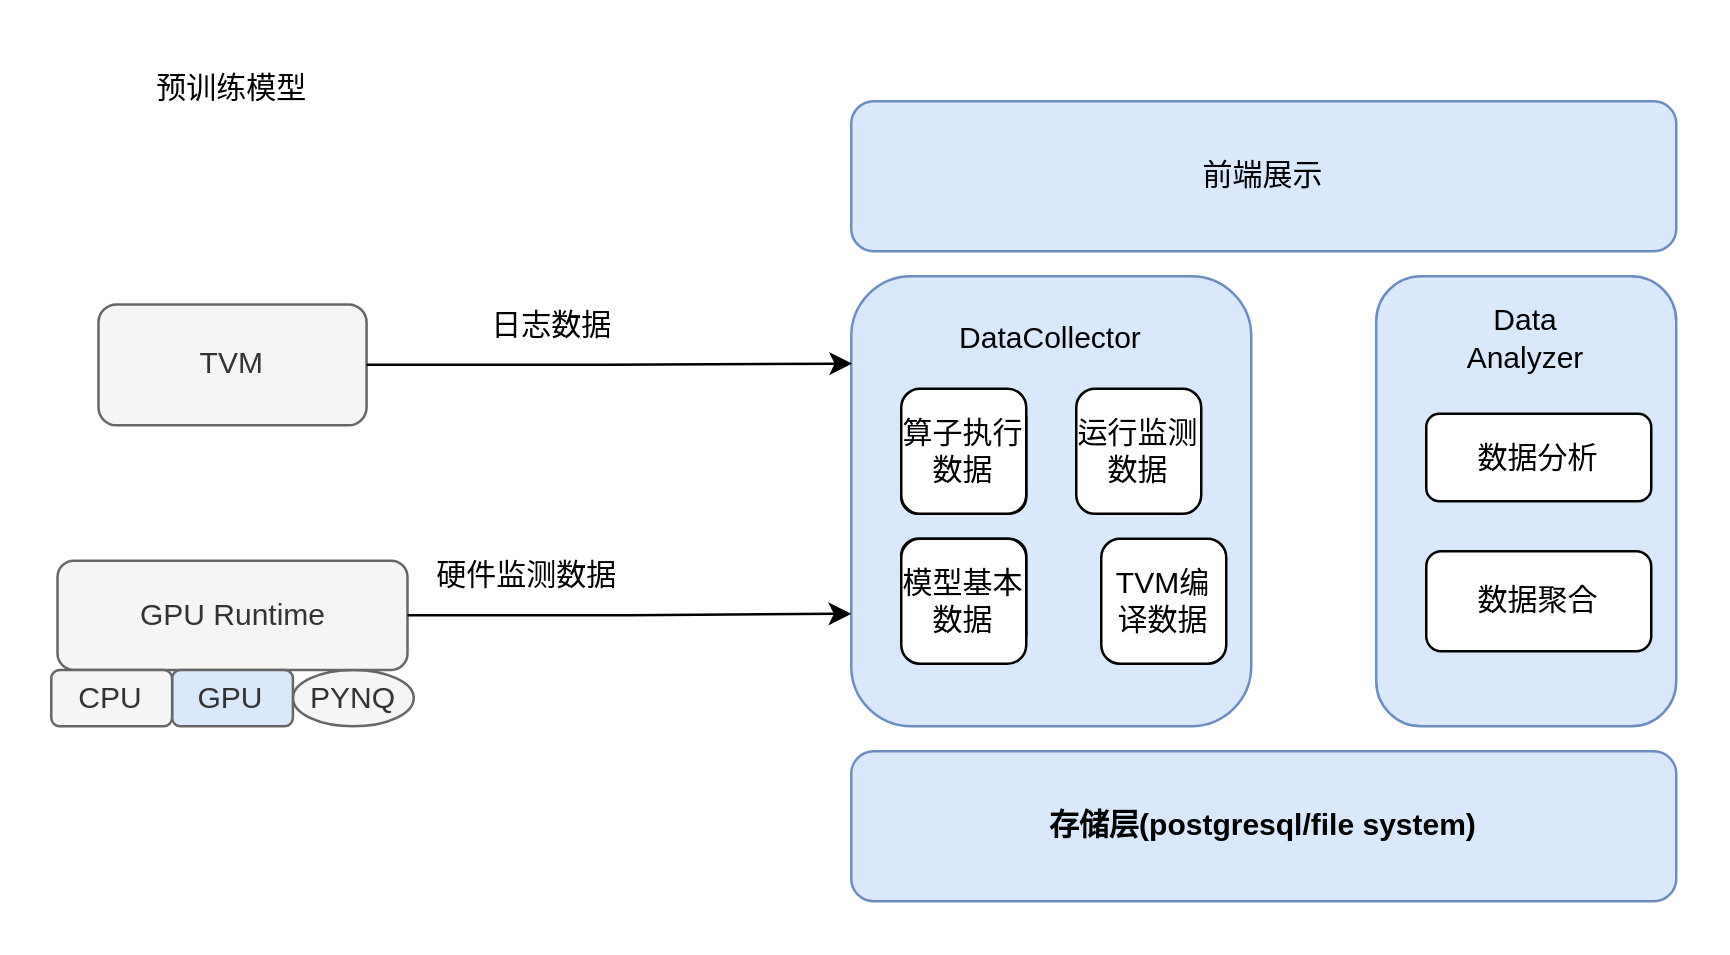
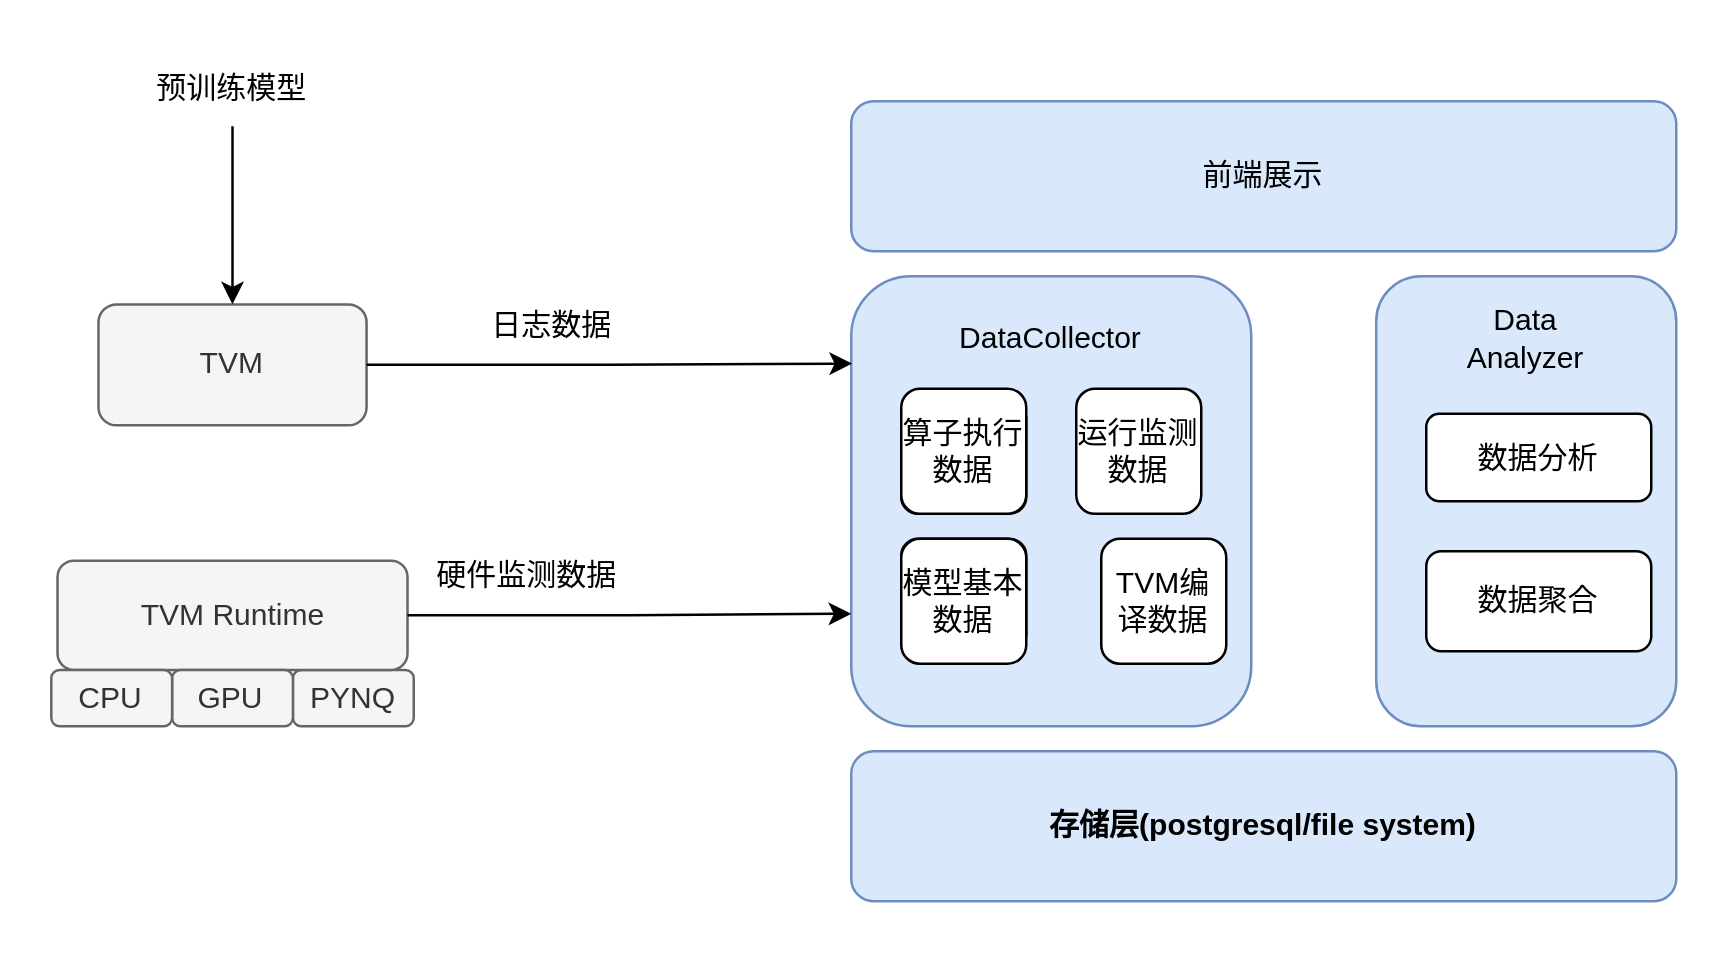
+ <mxCell id="18" style="edgeStyle=orthogonalEdgeStyle;rounded=0;orthogonalLoop=1;jettySize=auto;html=1;" edge="1" parent="16" source="19" target="17"><mxGeometry relative="1" as="geometry" /></mxCell>
- <mxCell id="22" value="GPU Runtime" style="rounded=1;whiteSpace=wrap;html=1;fillColor=#f5f5f5;strokeColor=#666666;fontColor=#333333;" vertex="1" parent="20"><mxGeometry x="2.5" y="-10" width="140" height="43.75" as="geometry" /></mxCell>
+ <mxCell id="22" value="TVM Runtime" style="rounded=1;whiteSpace=wrap;html=1;fillColor=#f5f5f5;strokeColor=#666666;fontColor=#333333;" vertex="1" parent="20"><mxGeometry x="2.5" y="-10" width="140" height="43.75" as="geometry" /></mxCell>
- <mxCell id="23" value="GPU" style="rounded=1;whiteSpace=wrap;html=1;fillColor=#dae8fc;strokeColor=#666666;fontColor=#333333;" vertex="1" parent="20"><mxGeometry x="48.333" y="33.75" width="48.333" height="22.5" as="geometry" /></mxCell>
+ <mxCell id="23" value="GPU" style="rounded=1;whiteSpace=wrap;html=1;fillColor=#f5f5f5;strokeColor=#666666;fontColor=#333333;" vertex="1" parent="20"><mxGeometry x="48.333" y="33.75" width="48.333" height="22.5" as="geometry" /></mxCell>
- <mxCell id="21" value="PYNQ" style="ellipse;whiteSpace=wrap;html=1;fillColor=#f5f5f5;strokeColor=#666666;fontColor=#333333;" vertex="1" parent="20"><mxGeometry x="96.667" y="33.75" width="48.333" height="22.5" as="geometry" /></mxCell>
+ <mxCell id="21" value="PYNQ" style="rounded=1;whiteSpace=wrap;html=1;fillColor=#f5f5f5;strokeColor=#666666;fontColor=#333333;" vertex="1" parent="20"><mxGeometry x="96.667" y="33.75" width="48.333" height="22.5" as="geometry" /></mxCell>
